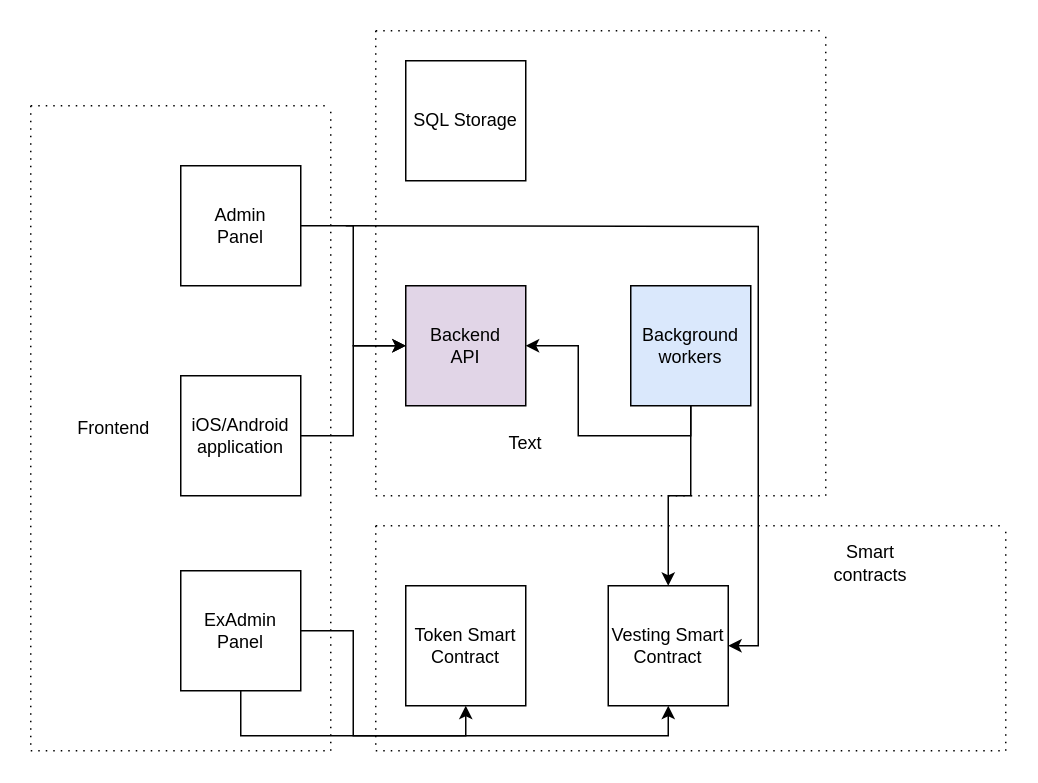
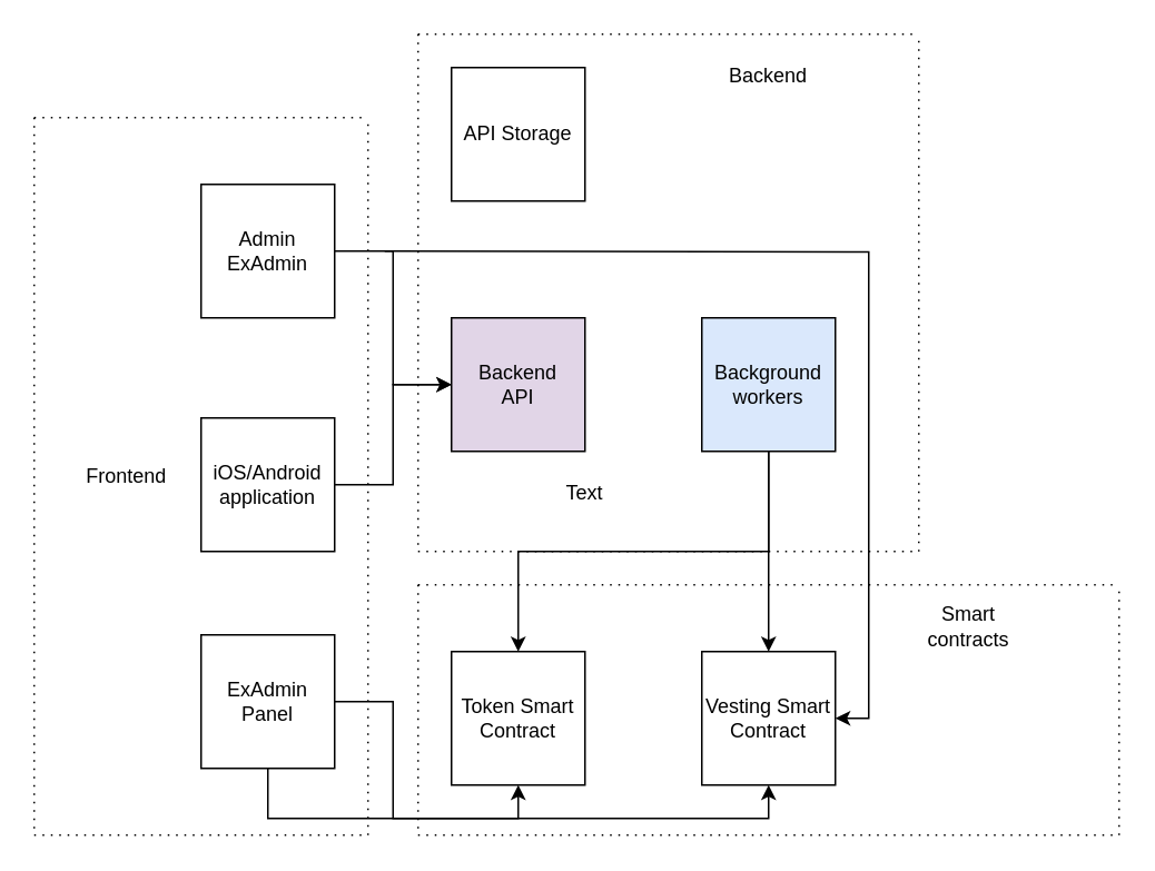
+ <mxCell id="21" value="Backend" style="text;html=1;align=center;verticalAlign=middle;whiteSpace=wrap;rounded=0;" vertex="1" parent="20"><mxGeometry x="180" y="10" width="60" height="30" as="geometry" /></mxCell>
- <mxCell id="16" value="SQL Storage" style="whiteSpace=wrap;html=1;aspect=fixed;" vertex="1" parent="1"><mxGeometry x="270" y="40" width="80" height="80" as="geometry" /></mxCell>
+ <mxCell id="16" value="API Storage" style="whiteSpace=wrap;html=1;aspect=fixed;" vertex="1" parent="1"><mxGeometry x="270" y="40" width="80" height="80" as="geometry" /></mxCell>
- <mxCell id="12" value="Admin&lt;div&gt;Panel&lt;/div&gt;" style="whiteSpace=wrap;html=1;aspect=fixed;" vertex="1" parent="1"><mxGeometry x="120" y="110" width="80" height="80" as="geometry" /></mxCell>
+ <mxCell id="12" value="Admin&lt;div&gt;ExAdmin&lt;/div&gt;" style="whiteSpace=wrap;html=1;aspect=fixed;" vertex="1" parent="1"><mxGeometry x="120" y="110" width="80" height="80" as="geometry" /></mxCell>
- <mxCell id="6" style="edgeStyle=orthogonalEdgeStyle;rounded=0;orthogonalLoop=1;jettySize=auto;html=1;exitX=0.5;exitY=1;exitDx=0;exitDy=0;" edge="1" parent="1" source="8" target="4"><mxGeometry relative="1" as="geometry" /></mxCell>
+ <mxCell id="6" style="edgeStyle=orthogonalEdgeStyle;rounded=0;orthogonalLoop=1;jettySize=auto;html=1;exitX=0.5;exitY=1;exitDx=0;exitDy=0;entryX=0.5;entryY=0;entryDx=0;entryDy=0;" edge="1" parent="1" source="8" target="5"><mxGeometry relative="1" as="geometry" /></mxCell>
- <mxCell id="9" value="Vesting Smart&lt;div&gt;Contract&lt;/div&gt;" style="whiteSpace=wrap;html=1;aspect=fixed;" vertex="1" parent="1"><mxGeometry x="405" y="390" width="80" height="80" as="geometry" /></mxCell>
+ <mxCell id="9" value="Vesting Smart&lt;div&gt;Contract&lt;/div&gt;" style="whiteSpace=wrap;html=1;aspect=fixed;" vertex="1" parent="1"><mxGeometry x="420" y="390" width="80" height="80" as="geometry" /></mxCell>
